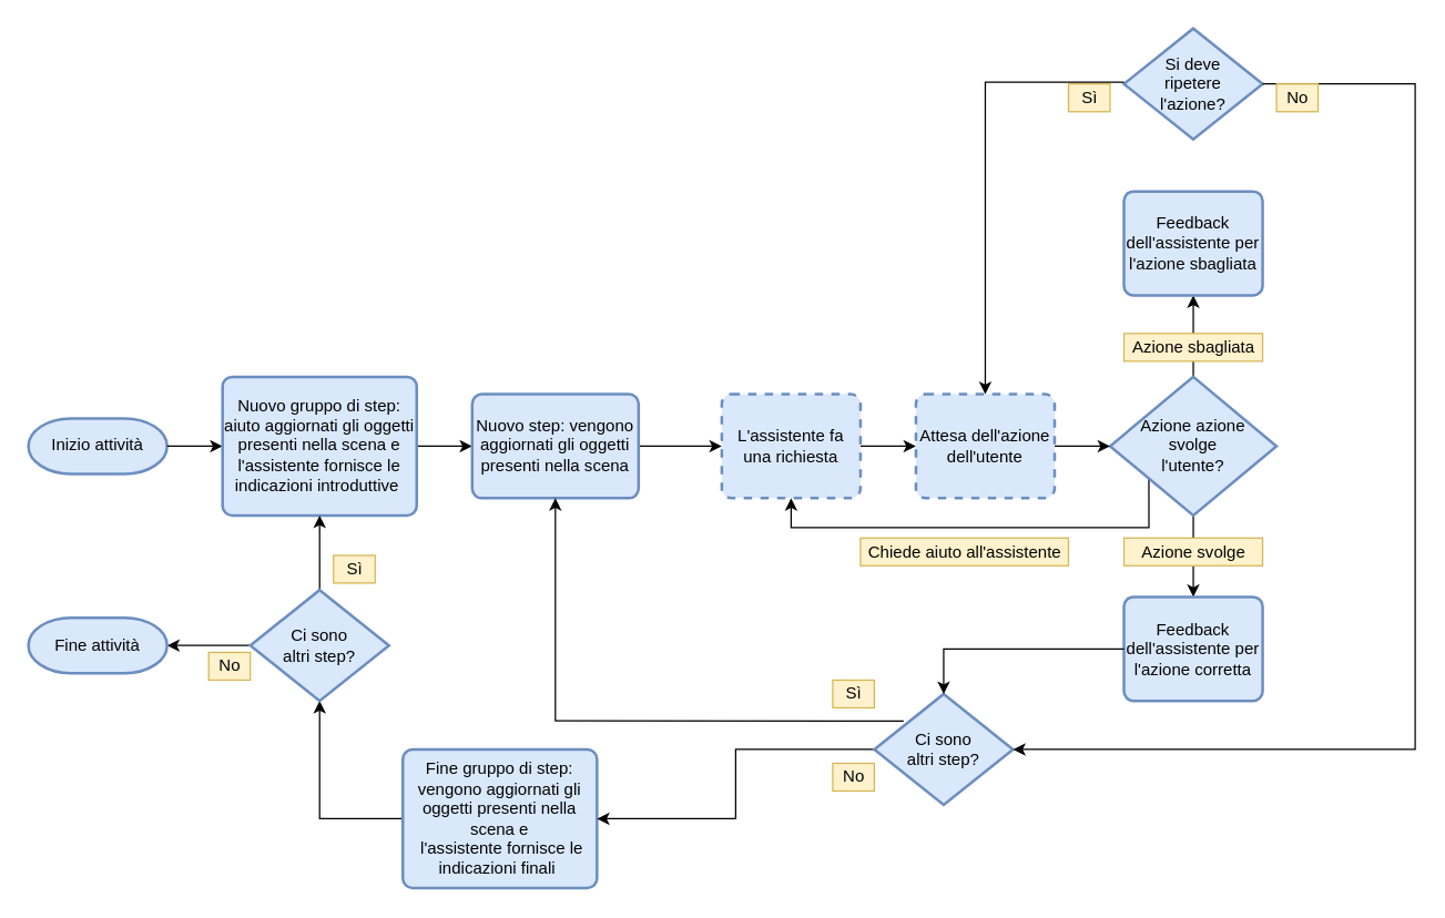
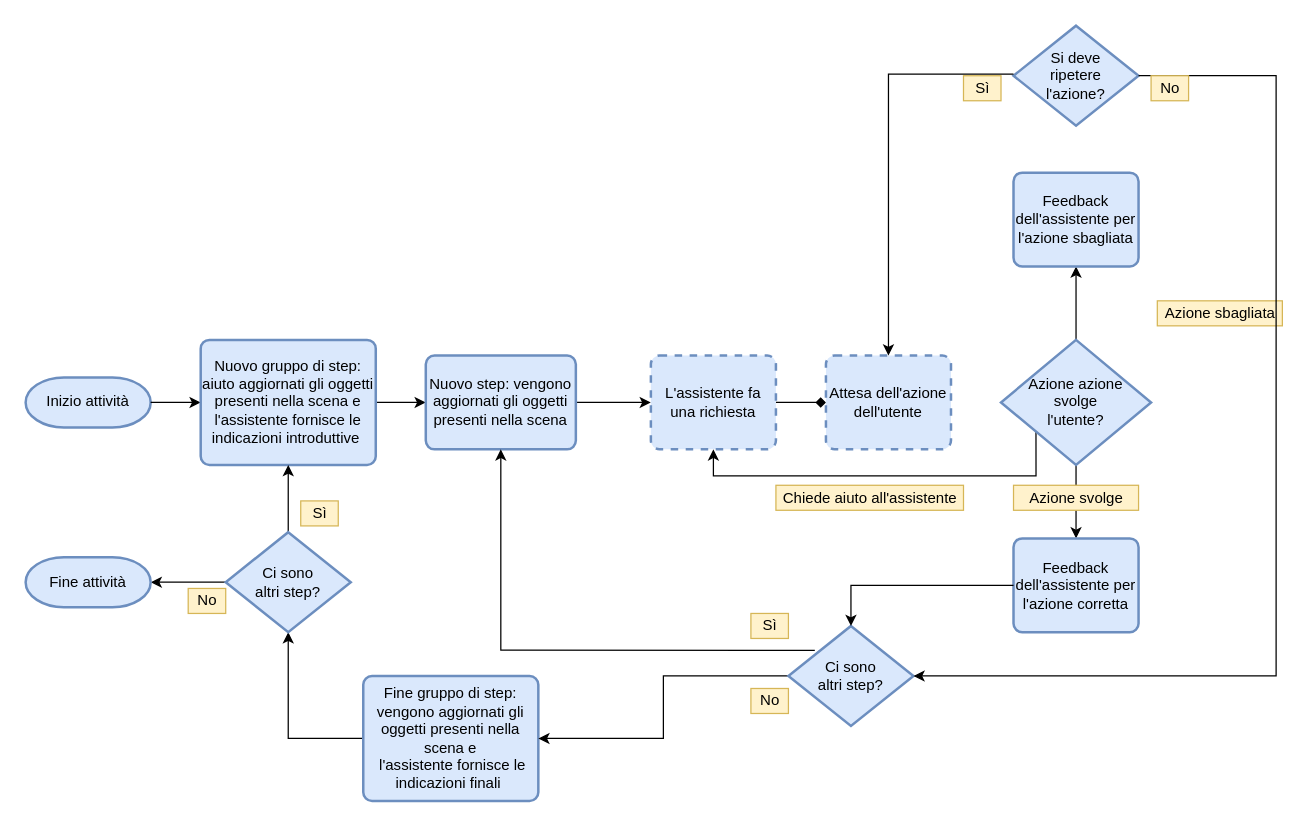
- <mxCell id="19" value="Azione sbagliata" style="text;html=1;align=center;verticalAlign=middle;resizable=0;points=[];autosize=1;fillColor=#fff2cc;strokeColor=#d6b656;" parent="1" vertex="1"><mxGeometry x="810" y="240" width="100" height="20" as="geometry" /></mxCell>
+ <mxCell id="19" value="Azione sbagliata" style="text;html=1;align=center;verticalAlign=middle;resizable=0;points=[];autosize=1;fillColor=#fff2cc;strokeColor=#d6b656;" parent="1" vertex="1"><mxGeometry x="925" y="240" width="100" height="20" as="geometry" /></mxCell>
- <mxCell id="12" value="" style="edgeStyle=orthogonalEdgeStyle;rounded=0;orthogonalLoop=1;jettySize=auto;html=1;" parent="1" source="13" target="24" edge="1"><mxGeometry relative="1" as="geometry" /></mxCell>
+ <mxCell id="12" value="" style="edgeStyle=orthogonalEdgeStyle;rounded=0;orthogonalLoop=1;jettySize=auto;html=1;endArrow=diamond;" parent="1" source="13" target="24" edge="1"><mxGeometry relative="1" as="geometry" /></mxCell>
- <mxCell id="23" value="" style="edgeStyle=orthogonalEdgeStyle;rounded=0;orthogonalLoop=1;jettySize=auto;html=1;" parent="1" source="24" target="9" edge="1"><mxGeometry relative="1" as="geometry" /></mxCell>
